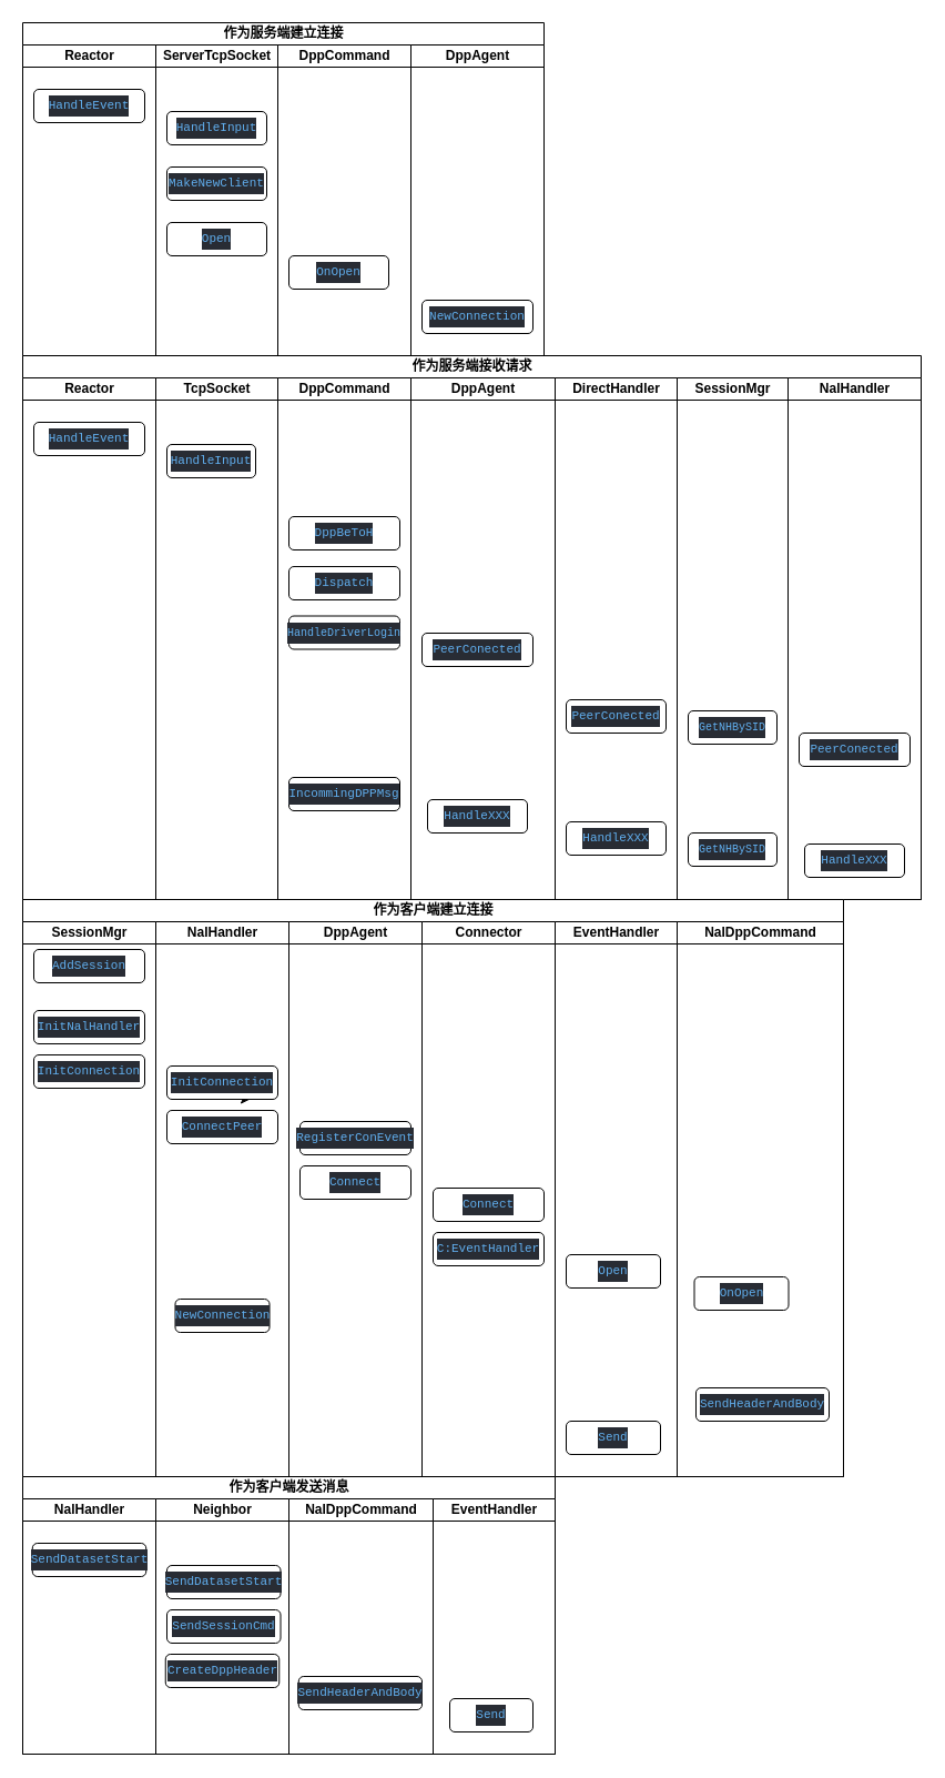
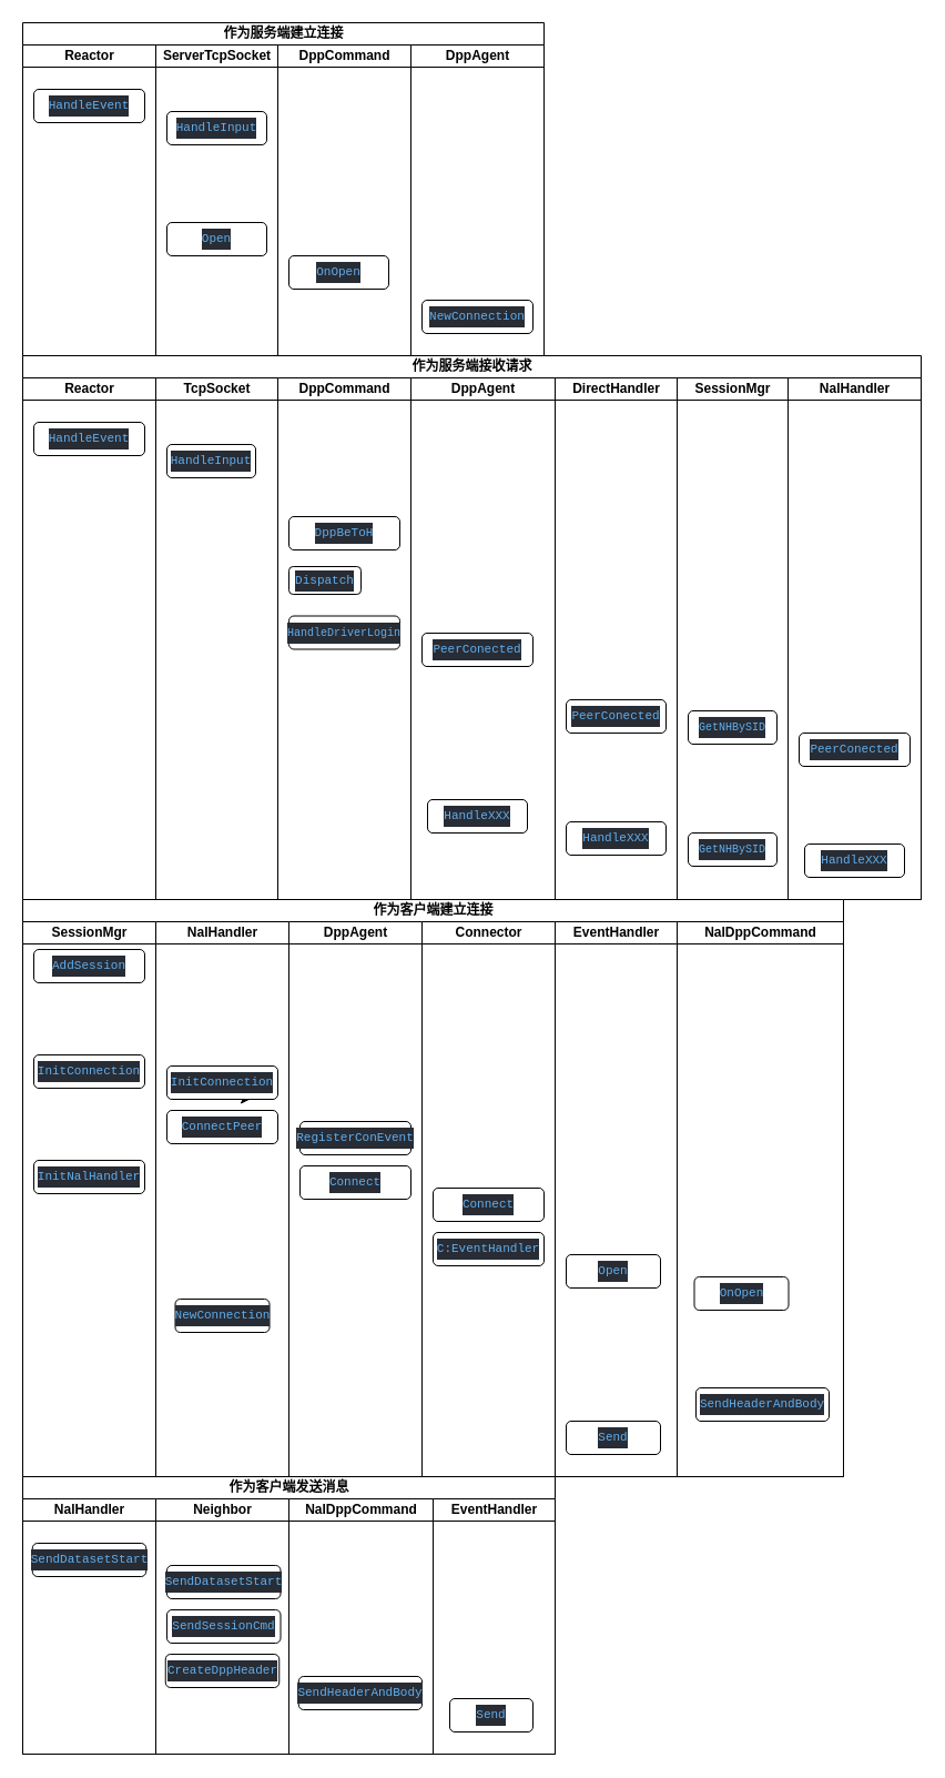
- <mxCell id="8" value="&lt;div style=&quot;color: rgb(171, 178, 191); background-color: rgb(40, 44, 52); font-family: consolas, &amp;quot;courier new&amp;quot;, monospace; font-size: 11px; line-height: 19px;&quot;&gt;&lt;div style=&quot;font-family: consolas, &amp;quot;courier new&amp;quot;, monospace; font-size: 11px; line-height: 19px;&quot;&gt;&lt;span style=&quot;color: rgb(97, 175, 239); font-size: 11px;&quot;&gt;MakeNewClient&lt;/span&gt;&lt;/div&gt;&lt;/div&gt;" style="shape=ext;rounded=1;html=1;whiteSpace=wrap;fontSize=11;" vertex="1" parent="5"><mxGeometry x="10" y="110" width="90" height="30" as="geometry" /></mxCell>
- <mxCell id="20" value="&lt;div style=&quot;color: rgb(171 , 178 , 191) ; background-color: rgb(40 , 44 , 52) ; font-family: &amp;#34;consolas&amp;#34; , &amp;#34;courier new&amp;#34; , monospace ; font-size: 11px ; line-height: 19px&quot;&gt;&lt;span style=&quot;color: rgb(97 , 175 , 239) ; font-size: 11px&quot;&gt;Dispatch&lt;/span&gt;&lt;/div&gt;" style="shape=ext;rounded=1;html=1;whiteSpace=wrap;fontSize=11;" vertex="1" parent="18"><mxGeometry x="10" y="170" width="100" height="30" as="geometry" /></mxCell>
+ <mxCell id="20" value="&lt;div style=&quot;color: rgb(171 , 178 , 191) ; background-color: rgb(40 , 44 , 52) ; font-family: &amp;#34;consolas&amp;#34; , &amp;#34;courier new&amp;#34; , monospace ; font-size: 11px ; line-height: 19px&quot;&gt;&lt;span style=&quot;color: rgb(97 , 175 , 239) ; font-size: 11px&quot;&gt;Dispatch&lt;/span&gt;&lt;/div&gt;" style="shape=ext;rounded=1;html=1;whiteSpace=wrap;fontSize=11;" vertex="1" parent="18"><mxGeometry x="10" y="170" width="65" height="25" as="geometry" /></mxCell>
- <mxCell id="22" value="&lt;div style=&quot;color: rgb(171 , 178 , 191) ; background-color: rgb(40 , 44 , 52) ; font-family: &amp;#34;consolas&amp;#34; , &amp;#34;courier new&amp;#34; , monospace ; font-size: 11px ; line-height: 19px&quot;&gt;&lt;span style=&quot;color: rgb(97 , 175 , 239) ; font-size: 11px&quot;&gt;IncommingDPPMsg&lt;/span&gt;&lt;/div&gt;" style="shape=ext;rounded=1;html=1;whiteSpace=wrap;fontSize=11;" vertex="1" parent="18"><mxGeometry x="10" y="360" width="100" height="30" as="geometry" /></mxCell>
- <mxCell id="39" value="&lt;div style=&quot;color: rgb(171 , 178 , 191) ; background-color: rgb(40 , 44 , 52) ; font-family: &amp;#34;consolas&amp;#34; , &amp;#34;courier new&amp;#34; , monospace ; font-size: 11px ; line-height: 19px&quot;&gt;&lt;span style=&quot;color: rgb(97 , 175 , 239) ; font-size: 11px&quot;&gt;InitNalHandler&lt;/span&gt;&lt;/div&gt;" style="shape=ext;rounded=1;html=1;whiteSpace=wrap;fontSize=11;" vertex="1" parent="36"><mxGeometry x="10" y="80" width="100" height="30" as="geometry" /></mxCell>
+ <mxCell id="39" value="&lt;div style=&quot;color: rgb(171 , 178 , 191) ; background-color: rgb(40 , 44 , 52) ; font-family: &amp;#34;consolas&amp;#34; , &amp;#34;courier new&amp;#34; , monospace ; font-size: 11px ; line-height: 19px&quot;&gt;&lt;span style=&quot;color: rgb(97 , 175 , 239) ; font-size: 11px&quot;&gt;InitNalHandler&lt;/span&gt;&lt;/div&gt;" style="shape=ext;rounded=1;html=1;whiteSpace=wrap;fontSize=11;" vertex="1" parent="36"><mxGeometry x="10" y="215" width="100" height="30" as="geometry" /></mxCell>
